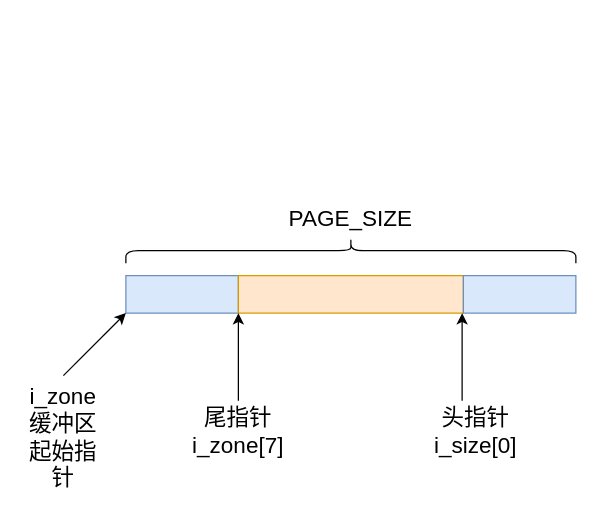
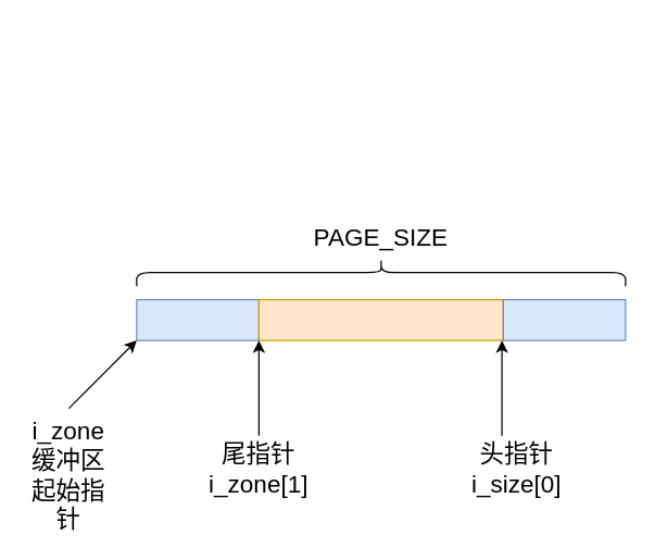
- <mxCell id="6" value="&lt;font style=&quot;font-size: 18px;&quot;&gt;尾指针&lt;br&gt;i_zone[7]&lt;/font&gt;" style="text;strokeColor=none;align=center;fillColor=none;html=1;verticalAlign=middle;whiteSpace=wrap;rounded=0;" vertex="1" parent="1"><mxGeometry x="160" y="330" width="60" height="30" as="geometry" /></mxCell>
+ <mxCell id="6" value="&lt;font style=&quot;font-size: 18px;&quot;&gt;尾指针&lt;br&gt;i_zone[1]&lt;/font&gt;" style="text;strokeColor=none;align=center;fillColor=none;html=1;verticalAlign=middle;whiteSpace=wrap;rounded=0;" vertex="1" parent="1"><mxGeometry x="160" y="330" width="60" height="30" as="geometry" /></mxCell>
